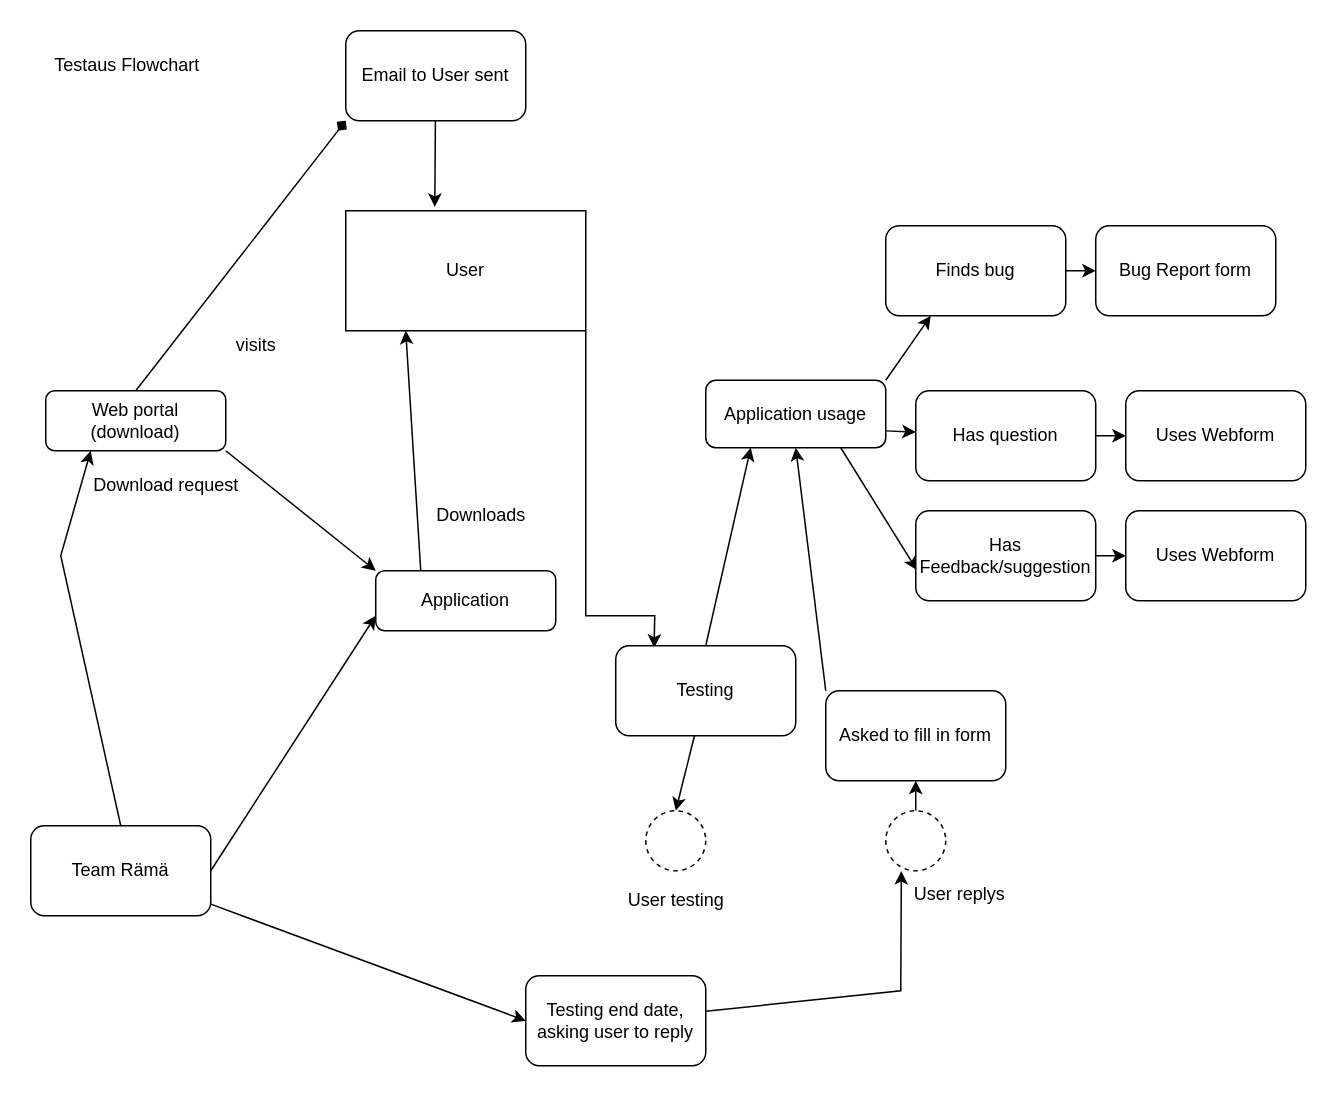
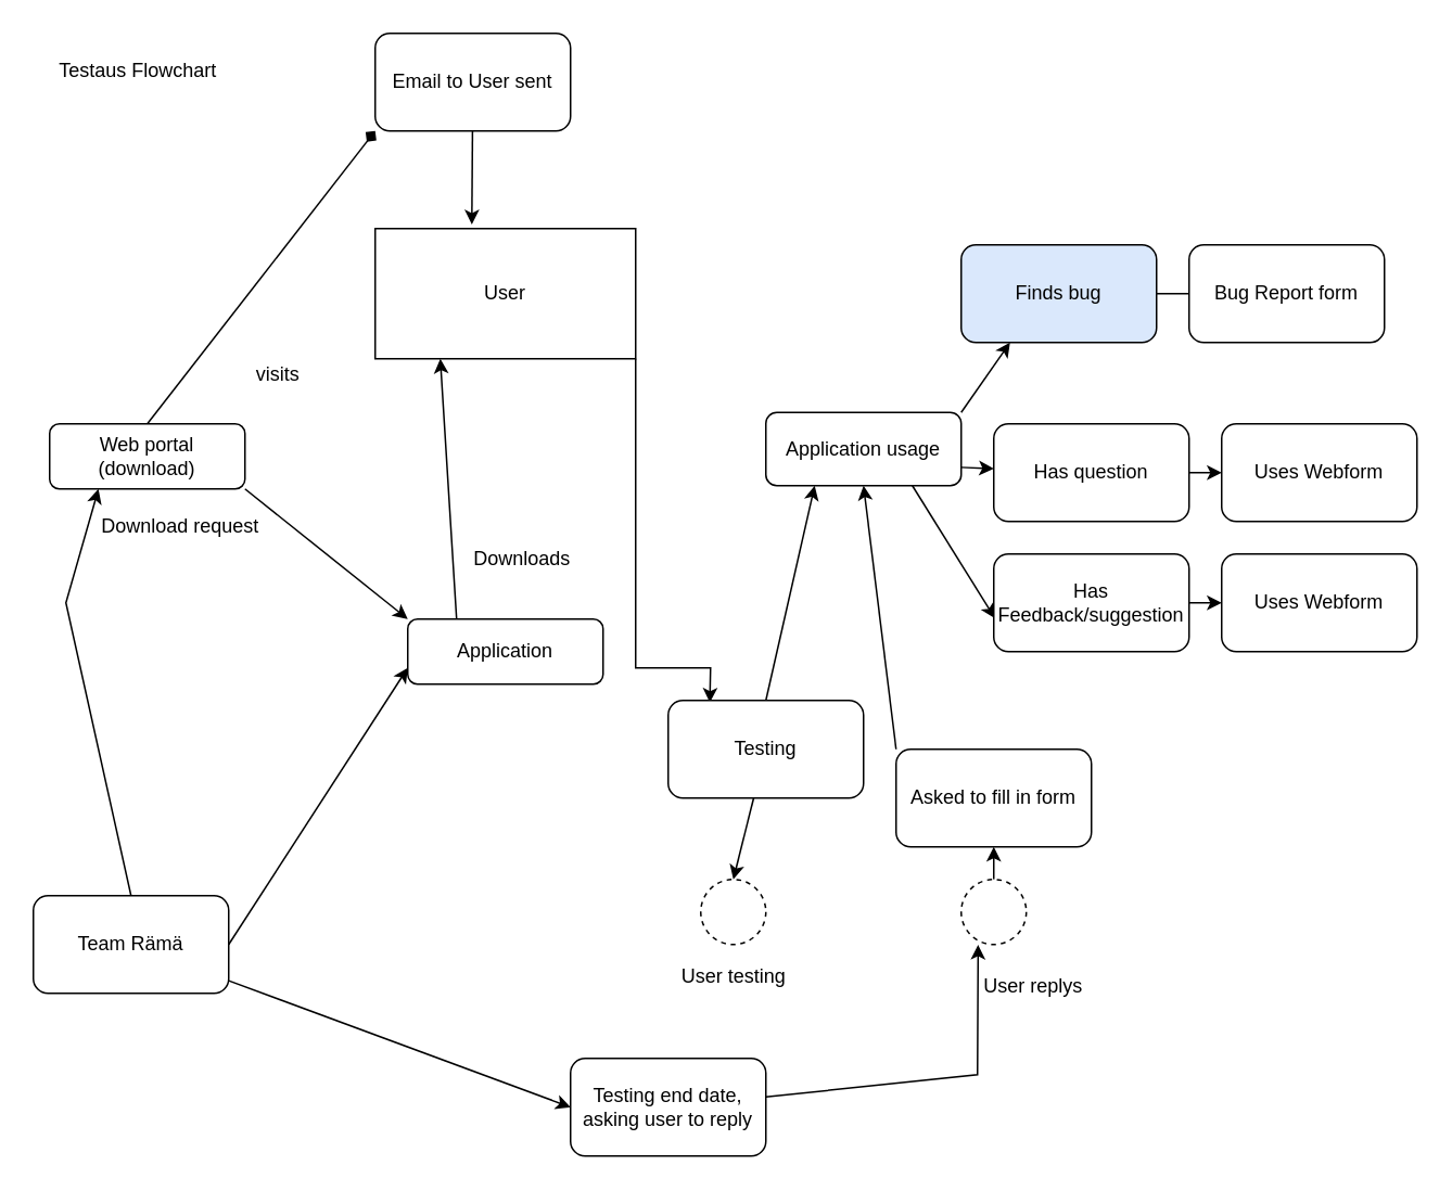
- <mxCell id="14" value="Finds bug" style="rounded=1;whiteSpace=wrap;html=1;" vertex="1" parent="1"><mxGeometry x="590" y="150" width="120" height="60" as="geometry" /></mxCell>
+ <mxCell id="14" value="Finds bug" style="rounded=1;whiteSpace=wrap;html=1;fillColor=#dae8fc;" vertex="1" parent="1"><mxGeometry x="590" y="150" width="120" height="60" as="geometry" /></mxCell>
- <mxCell id="13" style="edgeStyle=none;rounded=0;orthogonalLoop=1;jettySize=auto;html=1;exitX=1;exitY=0.5;exitDx=0;exitDy=0;entryX=0;entryY=0.5;entryDx=0;entryDy=0;" edge="1" parent="1" source="14" target="15"><mxGeometry relative="1" as="geometry" /></mxCell>
+ <mxCell id="13" style="edgeStyle=none;rounded=0;orthogonalLoop=1;jettySize=auto;html=1;exitX=1;exitY=0.5;exitDx=0;exitDy=0;entryX=0;entryY=0.5;entryDx=0;entryDy=0;endArrow=none;" edge="1" parent="1" source="14" target="15"><mxGeometry relative="1" as="geometry" /></mxCell>
- <mxCell id="39" value="User replys" style="text;html=1;align=center;verticalAlign=middle;resizable=0;points=[];autosize=1;" vertex="1" parent="1"><mxGeometry x="599" y="586" width="80" height="20" as="geometry" /></mxCell>
+ <mxCell id="39" value="User replys" style="text;html=1;align=center;verticalAlign=middle;resizable=0;points=[];autosize=1;" vertex="1" parent="1"><mxGeometry x="594" y="596" width="80" height="20" as="geometry" /></mxCell>
